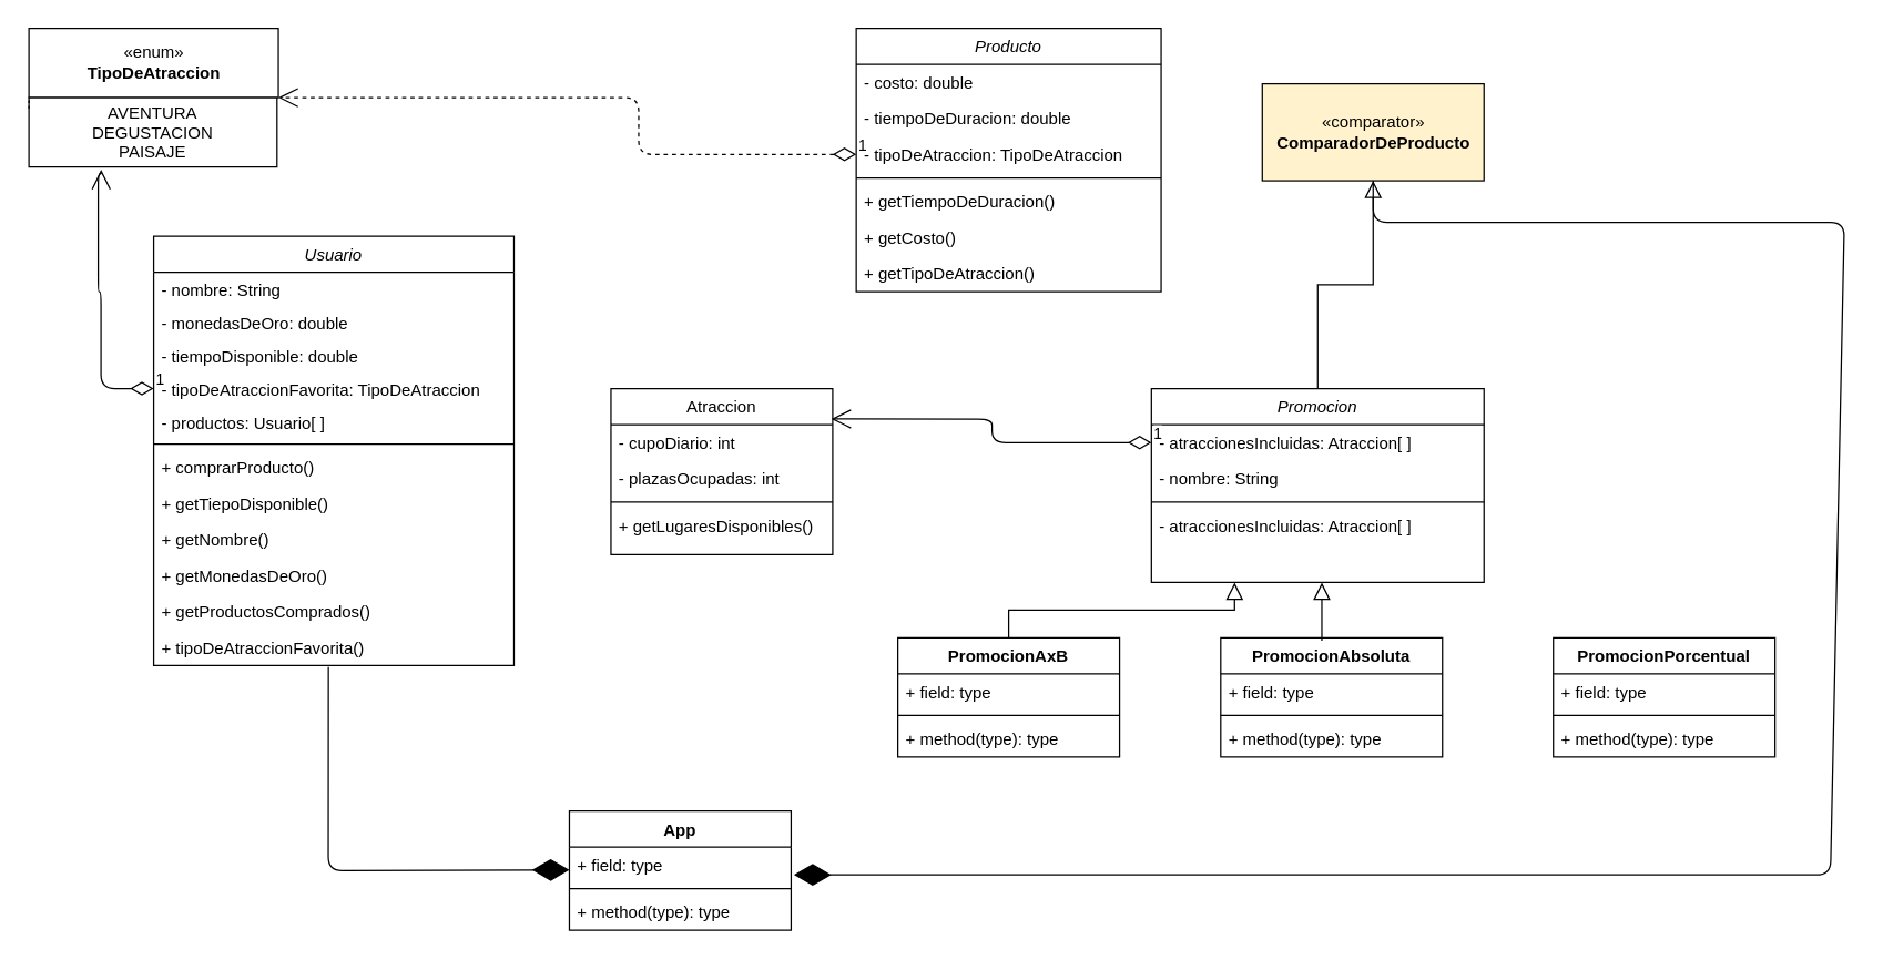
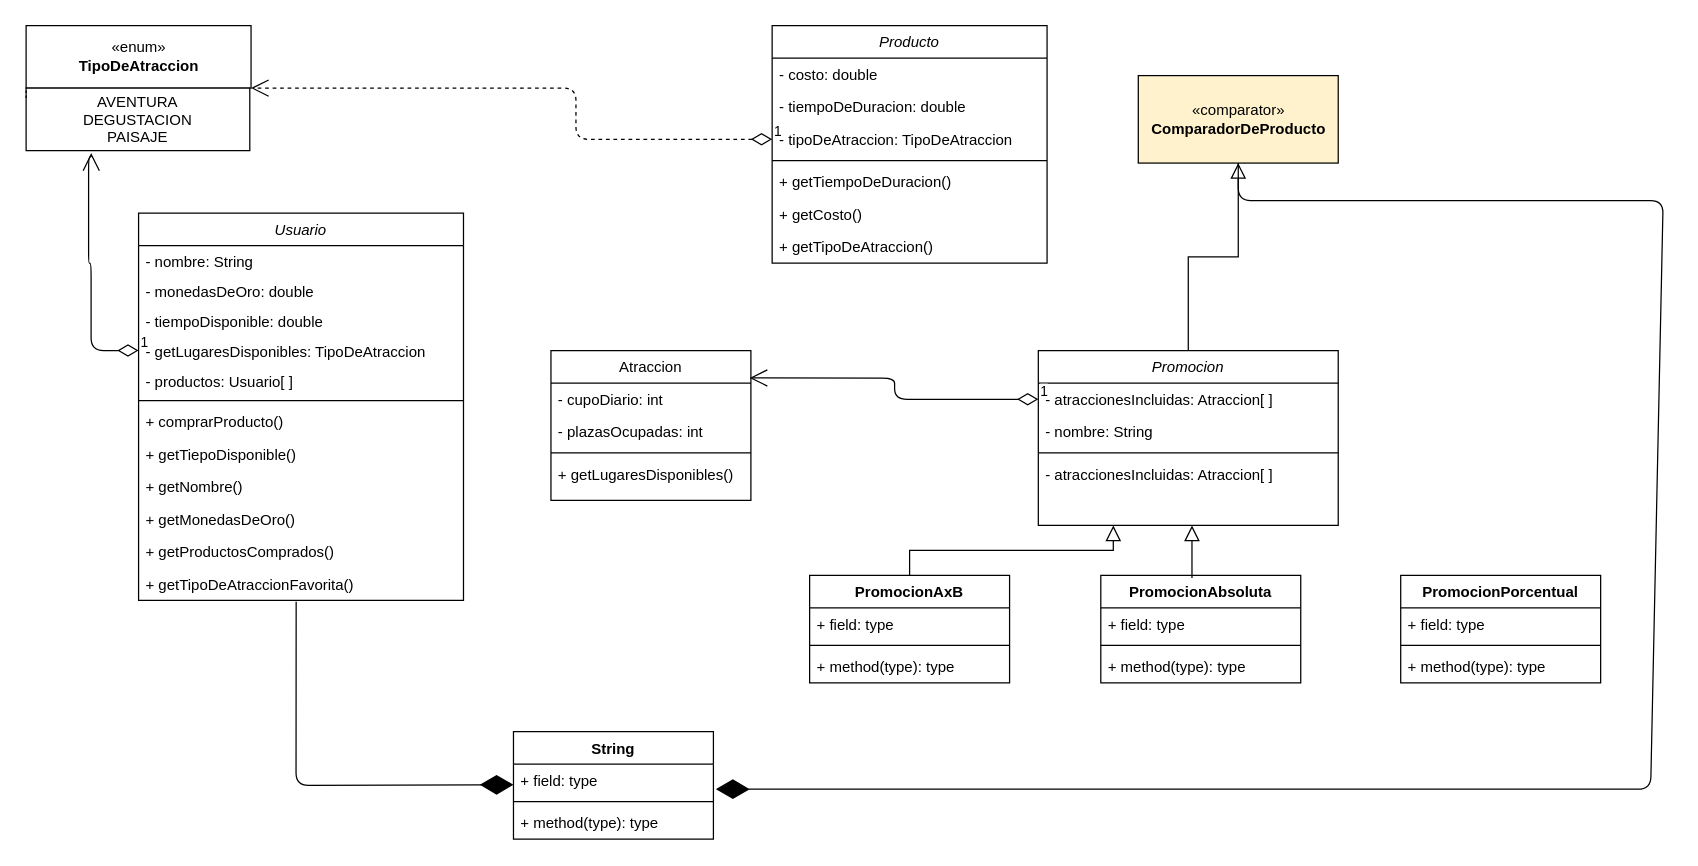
- <mxCell id="6" value="- tipoDeAtraccionFavorita: TipoDeAtraccion" style="text;align=left;verticalAlign=top;spacingLeft=4;spacingRight=4;overflow=hidden;rotatable=0;points=[[0,0.5],[1,0.5]];portConstraint=eastwest;" vertex="1" parent="2"><mxGeometry y="98" width="260" height="24" as="geometry" /></mxCell>
+ <mxCell id="6" value="- getLugaresDisponibles: TipoDeAtraccion" style="text;align=left;verticalAlign=top;spacingLeft=4;spacingRight=4;overflow=hidden;rotatable=0;points=[[0,0.5],[1,0.5]];portConstraint=eastwest;" vertex="1" parent="2"><mxGeometry y="98" width="260" height="24" as="geometry" /></mxCell>
- <mxCell id="14" value="+ tipoDeAtraccionFavorita()" style="text;align=left;verticalAlign=top;spacingLeft=4;spacingRight=4;overflow=hidden;rotatable=0;points=[[0,0.5],[1,0.5]];portConstraint=eastwest;" vertex="1" parent="2"><mxGeometry y="284" width="260" height="26" as="geometry" /></mxCell>
+ <mxCell id="14" value="+ getTipoDeAtraccionFavorita()" style="text;align=left;verticalAlign=top;spacingLeft=4;spacingRight=4;overflow=hidden;rotatable=0;points=[[0,0.5],[1,0.5]];portConstraint=eastwest;" vertex="1" parent="2"><mxGeometry y="284" width="260" height="26" as="geometry" /></mxCell>
- <mxCell id="54" value="App" style="swimlane;fontStyle=1;align=center;verticalAlign=top;childLayout=stackLayout;horizontal=1;startSize=26;horizontalStack=0;resizeParent=1;resizeParentMax=0;resizeLast=0;collapsible=1;marginBottom=0;" vertex="1" parent="1"><mxGeometry x="410" y="585" width="160" height="86" as="geometry" /></mxCell>
+ <mxCell id="54" value="String" style="swimlane;fontStyle=1;align=center;verticalAlign=top;childLayout=stackLayout;horizontal=1;startSize=26;horizontalStack=0;resizeParent=1;resizeParentMax=0;resizeLast=0;collapsible=1;marginBottom=0;" vertex="1" parent="1"><mxGeometry x="410" y="585" width="160" height="86" as="geometry" /></mxCell>
